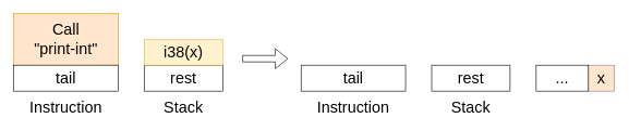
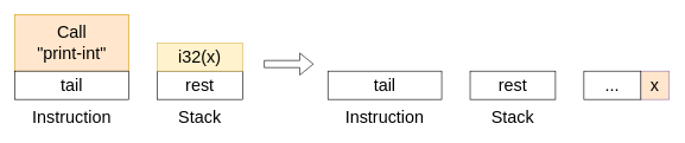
- <mxCell id="7" value="&lt;font style=&quot;font-size: 24px;&quot;&gt;i38(x)&lt;/font&gt;" style="rounded=0;whiteSpace=wrap;html=1;fillColor=#fff2cc;strokeColor=#d6b656;" parent="1" vertex="1"><mxGeometry x="220" y="60" width="120" height="40" as="geometry" /></mxCell>
+ <mxCell id="7" value="&lt;font style=&quot;font-size: 24px;&quot;&gt;i32(x)&lt;/font&gt;" style="rounded=0;whiteSpace=wrap;html=1;fillColor=#fff2cc;strokeColor=#d6b656;" parent="1" vertex="1"><mxGeometry x="220" y="60" width="120" height="40" as="geometry" /></mxCell>
